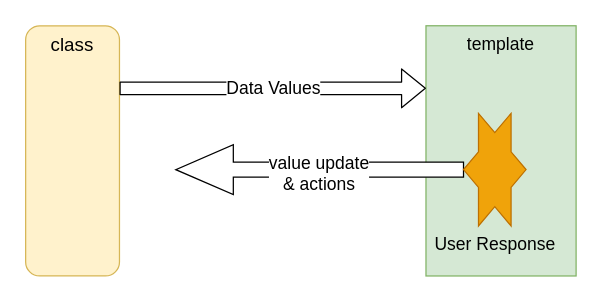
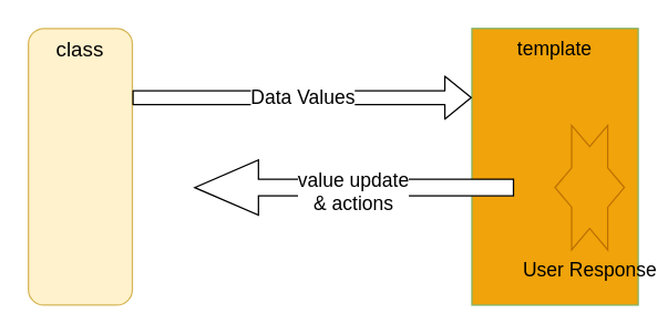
- <mxCell id="3" value="template" style="rounded=0;whiteSpace=wrap;html=1;verticalAlign=top;fontSize=14;fillColor=#d5e8d4;strokeColor=#82b366;" vertex="1" parent="1"><mxGeometry x="340" y="20" width="120" height="200" as="geometry" /></mxCell>
+ <mxCell id="3" value="template" style="rounded=0;whiteSpace=wrap;html=1;verticalAlign=top;fontSize=14;fillColor=#f0a30a;strokeColor=#82b366;" vertex="1" parent="1"><mxGeometry x="340" y="20" width="120" height="200" as="geometry" /></mxCell>
- <mxCell id="6" value="User Response" style="verticalLabelPosition=bottom;verticalAlign=top;html=1;shape=mxgraph.basic.6_point_star;fontSize=14;fillColor=#f0a30a;strokeColor=#BD7000;fontColor=#000000;" vertex="1" parent="1"><mxGeometry x="370" y="90" width="50" height="90" as="geometry" /></mxCell>
+ <mxCell id="6" value="User Response" style="verticalLabelPosition=bottom;verticalAlign=top;html=1;shape=mxgraph.basic.6_point_star;fontSize=14;fillColor=#f0a30a;strokeColor=#BD7000;fontColor=#000000;" vertex="1" parent="1"><mxGeometry x="400" y="90" width="50" height="90" as="geometry" /></mxCell>
